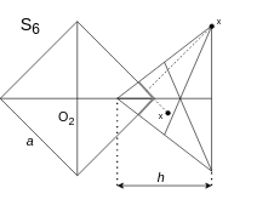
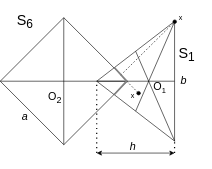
+ <mxCell id="10" value="&lt;span style=&quot;font-size: 24px&quot;&gt;S&lt;sub&gt;1&lt;/sub&gt;&lt;/span&gt;" style="text;html=1;align=center;verticalAlign=middle;resizable=0;points=[];autosize=1;strokeColor=none;fillColor=none;" parent="1" vertex="1"><mxGeometry x="290" y="75" width="40" height="30" as="geometry" /></mxCell>
+ <mxCell id="14" value="&lt;i&gt;b&lt;/i&gt;" style="text;html=1;align=center;verticalAlign=middle;resizable=0;points=[];autosize=1;strokeColor=none;fillColor=none;fontSize=18;" parent="1" vertex="1"><mxGeometry x="290" y="120" width="30" height="30" as="geometry" /></mxCell>
+ <mxCell id="12" value="&lt;font style=&quot;font-size: 18px&quot;&gt;O&lt;/font&gt;&lt;font style=&quot;font-size: 15px&quot;&gt;&lt;sub&gt;1&lt;/sub&gt;&lt;/font&gt;" style="text;html=1;align=center;verticalAlign=middle;resizable=0;points=[];autosize=1;strokeColor=none;fillColor=none;fontSize=24;" parent="1" vertex="1"><mxGeometry x="245" y="123" width="40" height="40" as="geometry" /></mxCell>
